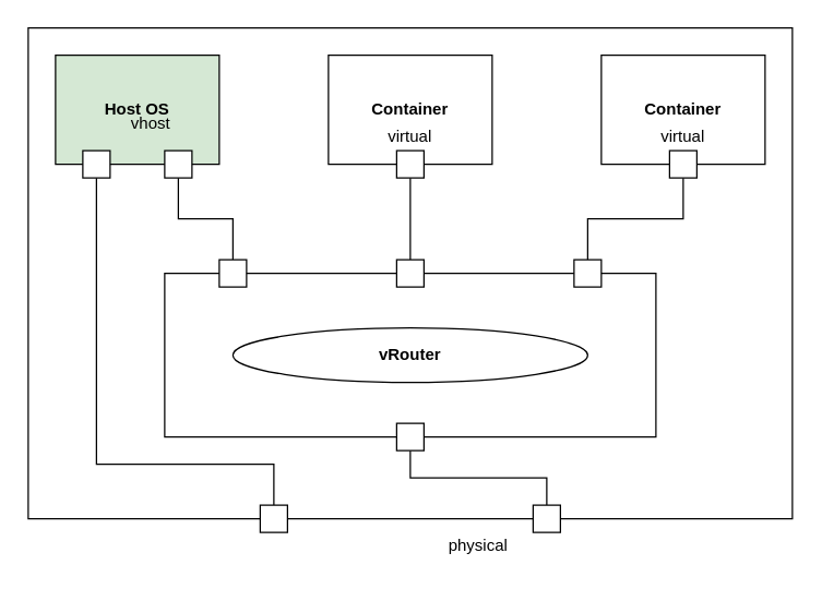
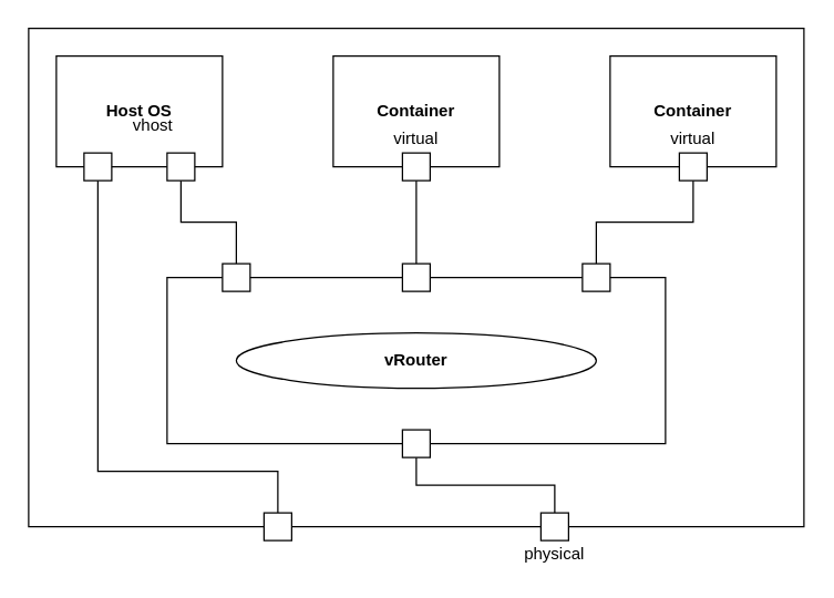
- <mxCell id="5" value="&lt;b&gt;Host OS&lt;/b&gt;" style="rounded=0;whiteSpace=wrap;html=1;fillColor=#d5e8d4;" vertex="1" parent="1"><mxGeometry x="40" y="40" width="120" height="80" as="geometry" /></mxCell>
+ <mxCell id="5" value="&lt;b&gt;Host OS&lt;/b&gt;" style="rounded=0;whiteSpace=wrap;html=1;" vertex="1" parent="1"><mxGeometry x="40" y="40" width="120" height="80" as="geometry" /></mxCell>
- <mxCell id="24" value="physical" style="text;html=1;strokeColor=none;fillColor=none;align=center;verticalAlign=middle;whiteSpace=wrap;rounded=0;glass=0;comic=0;" vertex="1" parent="1"><mxGeometry x="330" y="390" width="40" height="20" as="geometry" /></mxCell>
+ <mxCell id="24" value="physical" style="text;html=1;strokeColor=none;fillColor=none;align=center;verticalAlign=middle;whiteSpace=wrap;rounded=0;glass=0;comic=0;" vertex="1" parent="1"><mxGeometry x="380" y="390" width="40" height="20" as="geometry" /></mxCell>
